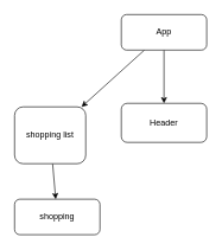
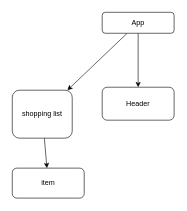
- <mxCell id="4" value="App" style="rounded=1;whiteSpace=wrap;html=1;" vertex="1" parent="1"><mxGeometry x="170" y="20" width="120" height="50" as="geometry" /></mxCell>
+ <mxCell id="4" value="App" style="rounded=1;whiteSpace=wrap;html=1;" vertex="1" parent="1"><mxGeometry x="170" y="20" width="120" height="35" as="geometry" /></mxCell>
- <mxCell id="8" value="shopping" style="whiteSpace=wrap;html=1;rounded=1;" vertex="1" parent="1"><mxGeometry x="20" y="280" width="120" height="50" as="geometry" /></mxCell>
+ <mxCell id="8" value="item" style="whiteSpace=wrap;html=1;rounded=1;" vertex="1" parent="1"><mxGeometry x="20" y="280" width="120" height="50" as="geometry" /></mxCell>
